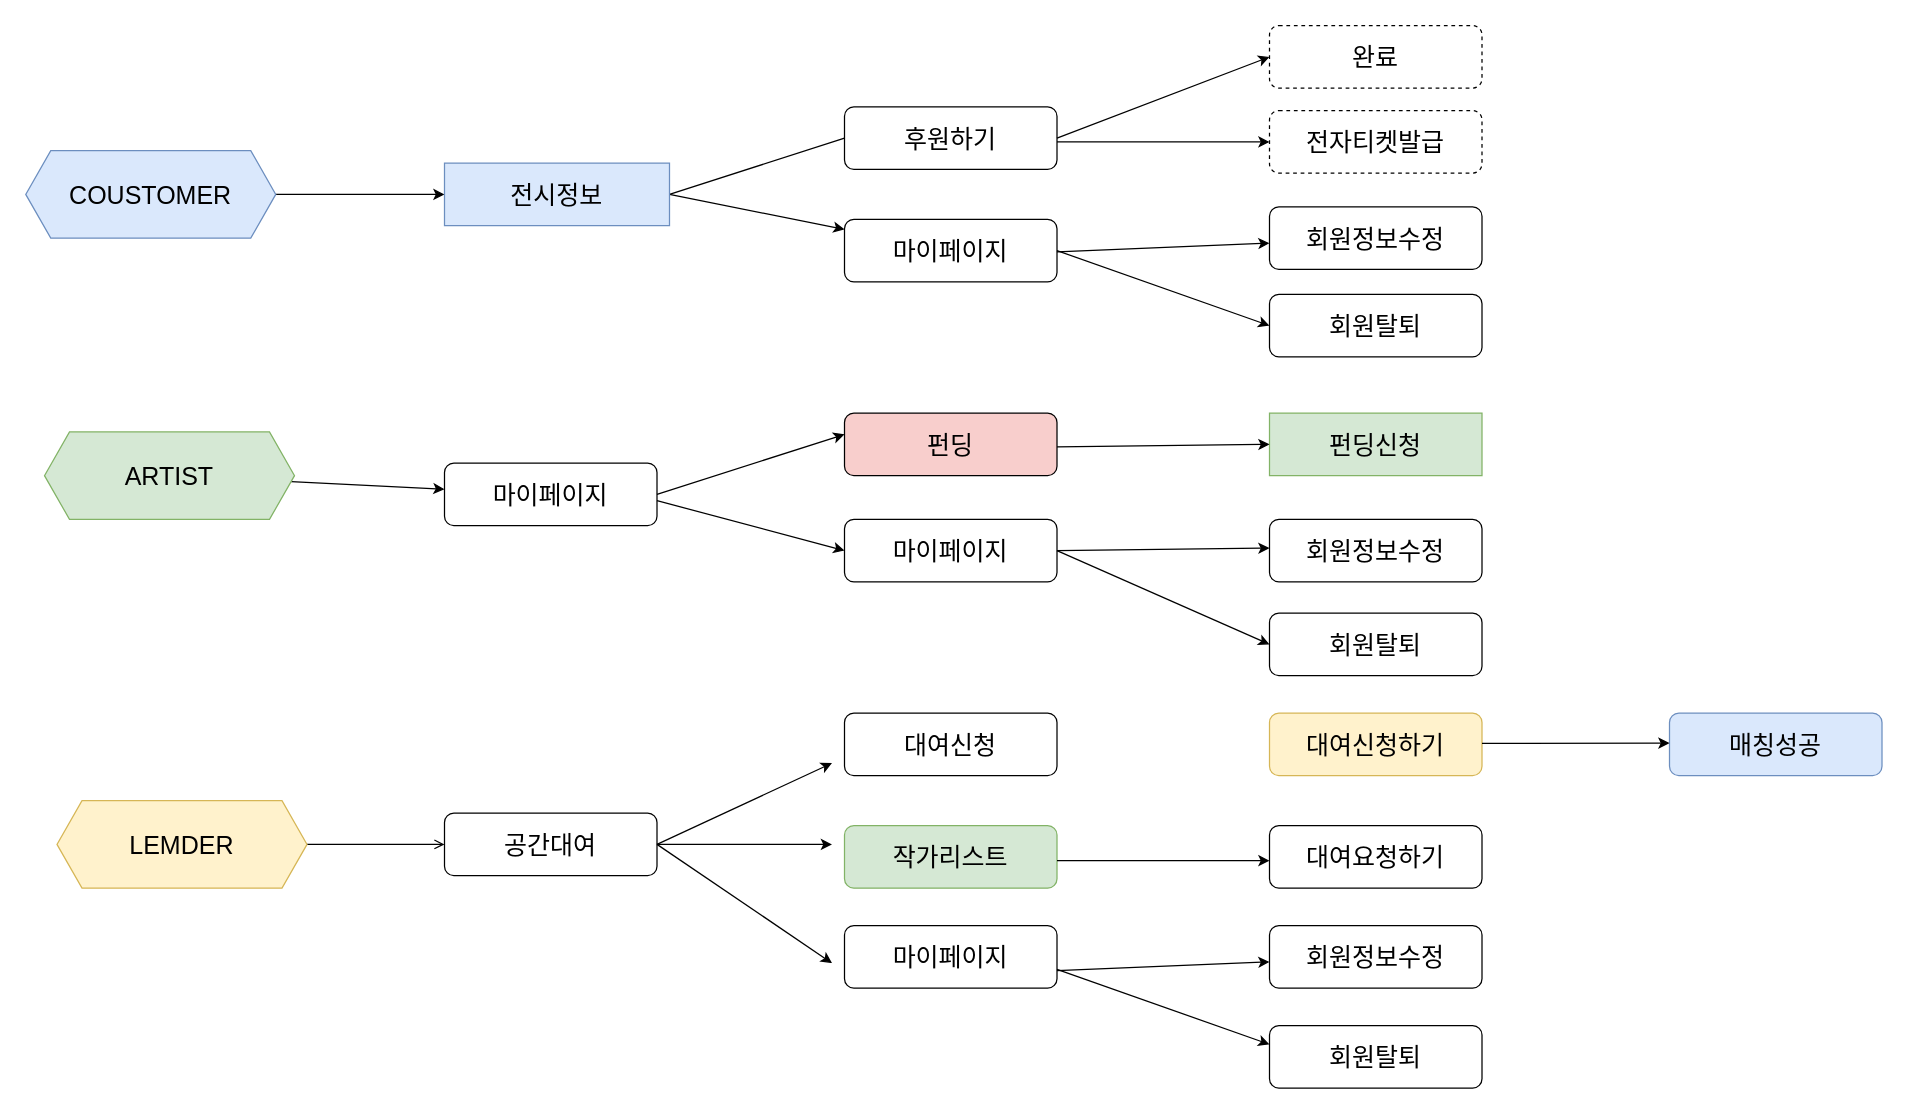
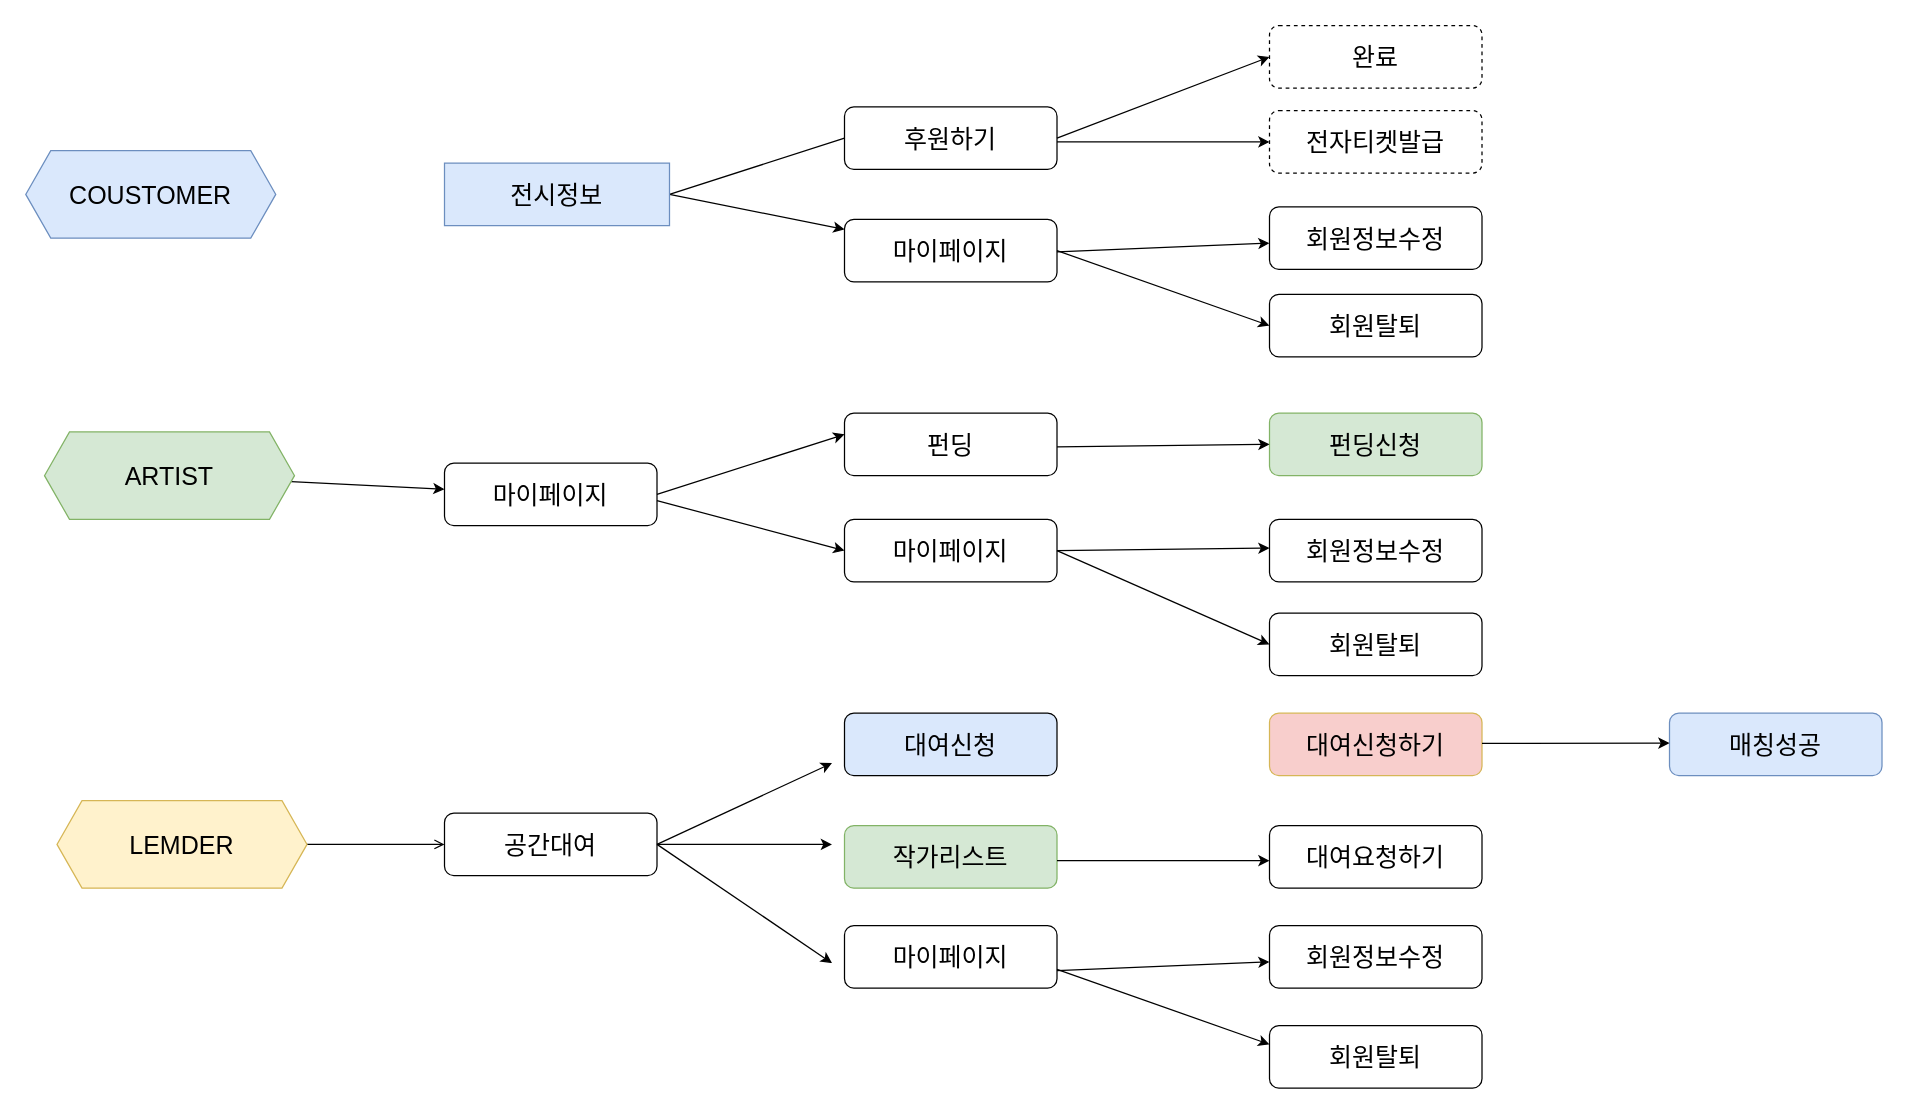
- <mxCell id="2" value="" style="edgeStyle=none;rounded=0;orthogonalLoop=1;jettySize=auto;html=1;fontSize=20;" edge="1" parent="1" source="3" target="10"><mxGeometry relative="1" as="geometry" /></mxCell>
- <mxCell id="18" value="펀딩" style="rounded=1;whiteSpace=wrap;html=1;fontSize=20;fillColor=#f8cecc;" vertex="1" parent="1"><mxGeometry x="675" y="330" width="170" height="50" as="geometry" /></mxCell>
+ <mxCell id="18" value="펀딩" style="rounded=1;whiteSpace=wrap;html=1;fontSize=20;" vertex="1" parent="1"><mxGeometry x="675" y="330" width="170" height="50" as="geometry" /></mxCell>
- <mxCell id="20" value="펀딩신청" style="whiteSpace=wrap;html=1;fontSize=20;fillColor=#d5e8d4;strokeColor=#82b366;rounded=0;" vertex="1" parent="1"><mxGeometry x="1015" y="330" width="170" height="50" as="geometry" /></mxCell>
+ <mxCell id="20" value="펀딩신청" style="rounded=1;whiteSpace=wrap;html=1;fontSize=20;fillColor=#d5e8d4;strokeColor=#82b366;" vertex="1" parent="1"><mxGeometry x="1015" y="330" width="170" height="50" as="geometry" /></mxCell>
- <mxCell id="23" value="대여신청" style="rounded=1;whiteSpace=wrap;html=1;fontSize=20;" vertex="1" parent="1"><mxGeometry x="675" y="570" width="170" height="50" as="geometry" /></mxCell>
+ <mxCell id="23" value="대여신청" style="rounded=1;whiteSpace=wrap;html=1;fontSize=20;fillColor=#dae8fc;" vertex="1" parent="1"><mxGeometry x="675" y="570" width="170" height="50" as="geometry" /></mxCell>
- <mxCell id="25" value="대여신청하기" style="rounded=1;whiteSpace=wrap;html=1;fontSize=20;fillColor=#fff2cc;strokeColor=#d6b656;" vertex="1" parent="1"><mxGeometry x="1015" y="570" width="170" height="50" as="geometry" /></mxCell>
+ <mxCell id="25" value="대여신청하기" style="rounded=1;whiteSpace=wrap;html=1;fontSize=20;fillColor=#f8cecc;strokeColor=#d6b656;" vertex="1" parent="1"><mxGeometry x="1015" y="570" width="170" height="50" as="geometry" /></mxCell>
